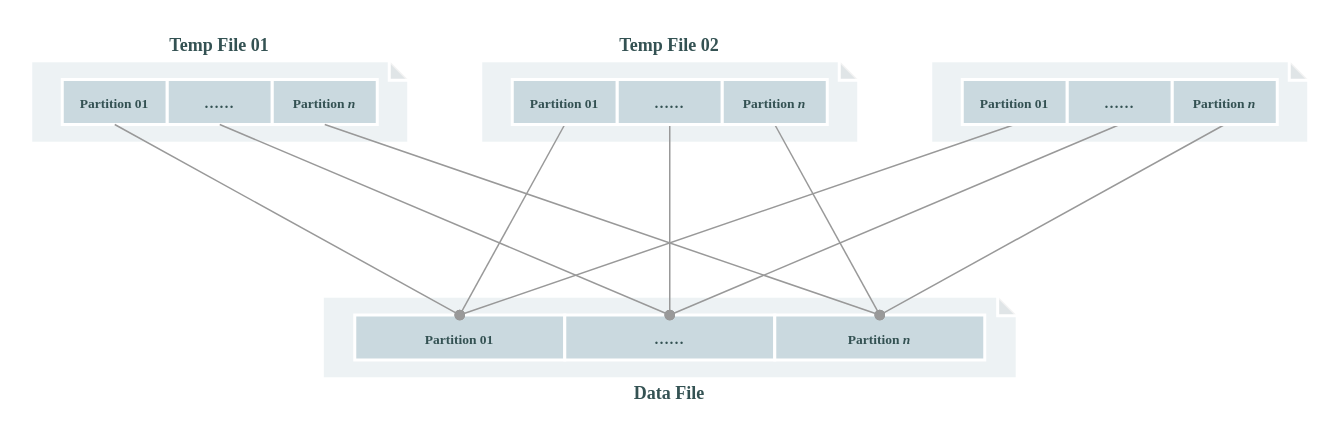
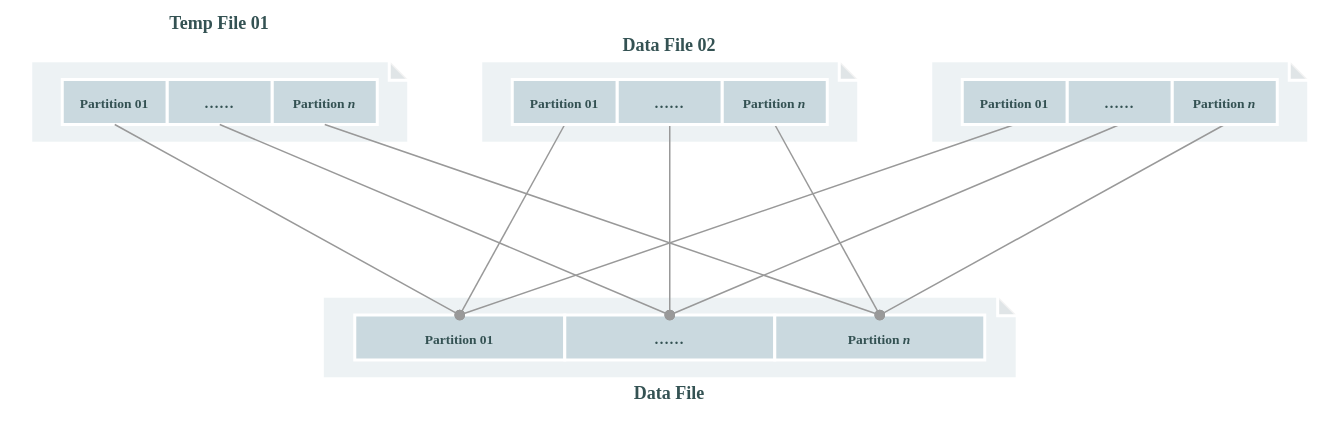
- <mxCell id="28" value="&lt;font face=&quot;Tahoma&quot; color=&quot;#345253&quot;&gt;&lt;b&gt;Temp File 01&lt;/b&gt;&lt;/font&gt;" style="text;html=1;strokeColor=none;fillColor=none;align=center;verticalAlign=middle;whiteSpace=wrap;rounded=0;" vertex="1" parent="1"><mxGeometry x="103" y="20" width="86" height="20" as="geometry" /></mxCell>
+ <mxCell id="28" value="&lt;font face=&quot;Tahoma&quot; color=&quot;#345253&quot;&gt;&lt;b&gt;Temp File 01&lt;/b&gt;&lt;/font&gt;" style="text;html=1;strokeColor=none;fillColor=none;align=center;verticalAlign=middle;whiteSpace=wrap;rounded=0;" vertex="1" parent="1"><mxGeometry x="103" y="5" width="86" height="20" as="geometry" /></mxCell>
- <mxCell id="29" value="&lt;font face=&quot;Tahoma&quot; color=&quot;#345253&quot;&gt;&lt;b&gt;Temp File 02&lt;/b&gt;&lt;/font&gt;" style="text;html=1;strokeColor=none;fillColor=none;align=center;verticalAlign=middle;whiteSpace=wrap;rounded=0;" vertex="1" parent="1"><mxGeometry x="403.01" y="20" width="86" height="20" as="geometry" /></mxCell>
+ <mxCell id="29" value="&lt;font face=&quot;Tahoma&quot; color=&quot;#345253&quot;&gt;&lt;b&gt;Data File 02&lt;/b&gt;&lt;/font&gt;" style="text;html=1;strokeColor=none;fillColor=none;align=center;verticalAlign=middle;whiteSpace=wrap;rounded=0;" vertex="1" parent="1"><mxGeometry x="403.01" y="20" width="86" height="20" as="geometry" /></mxCell>
